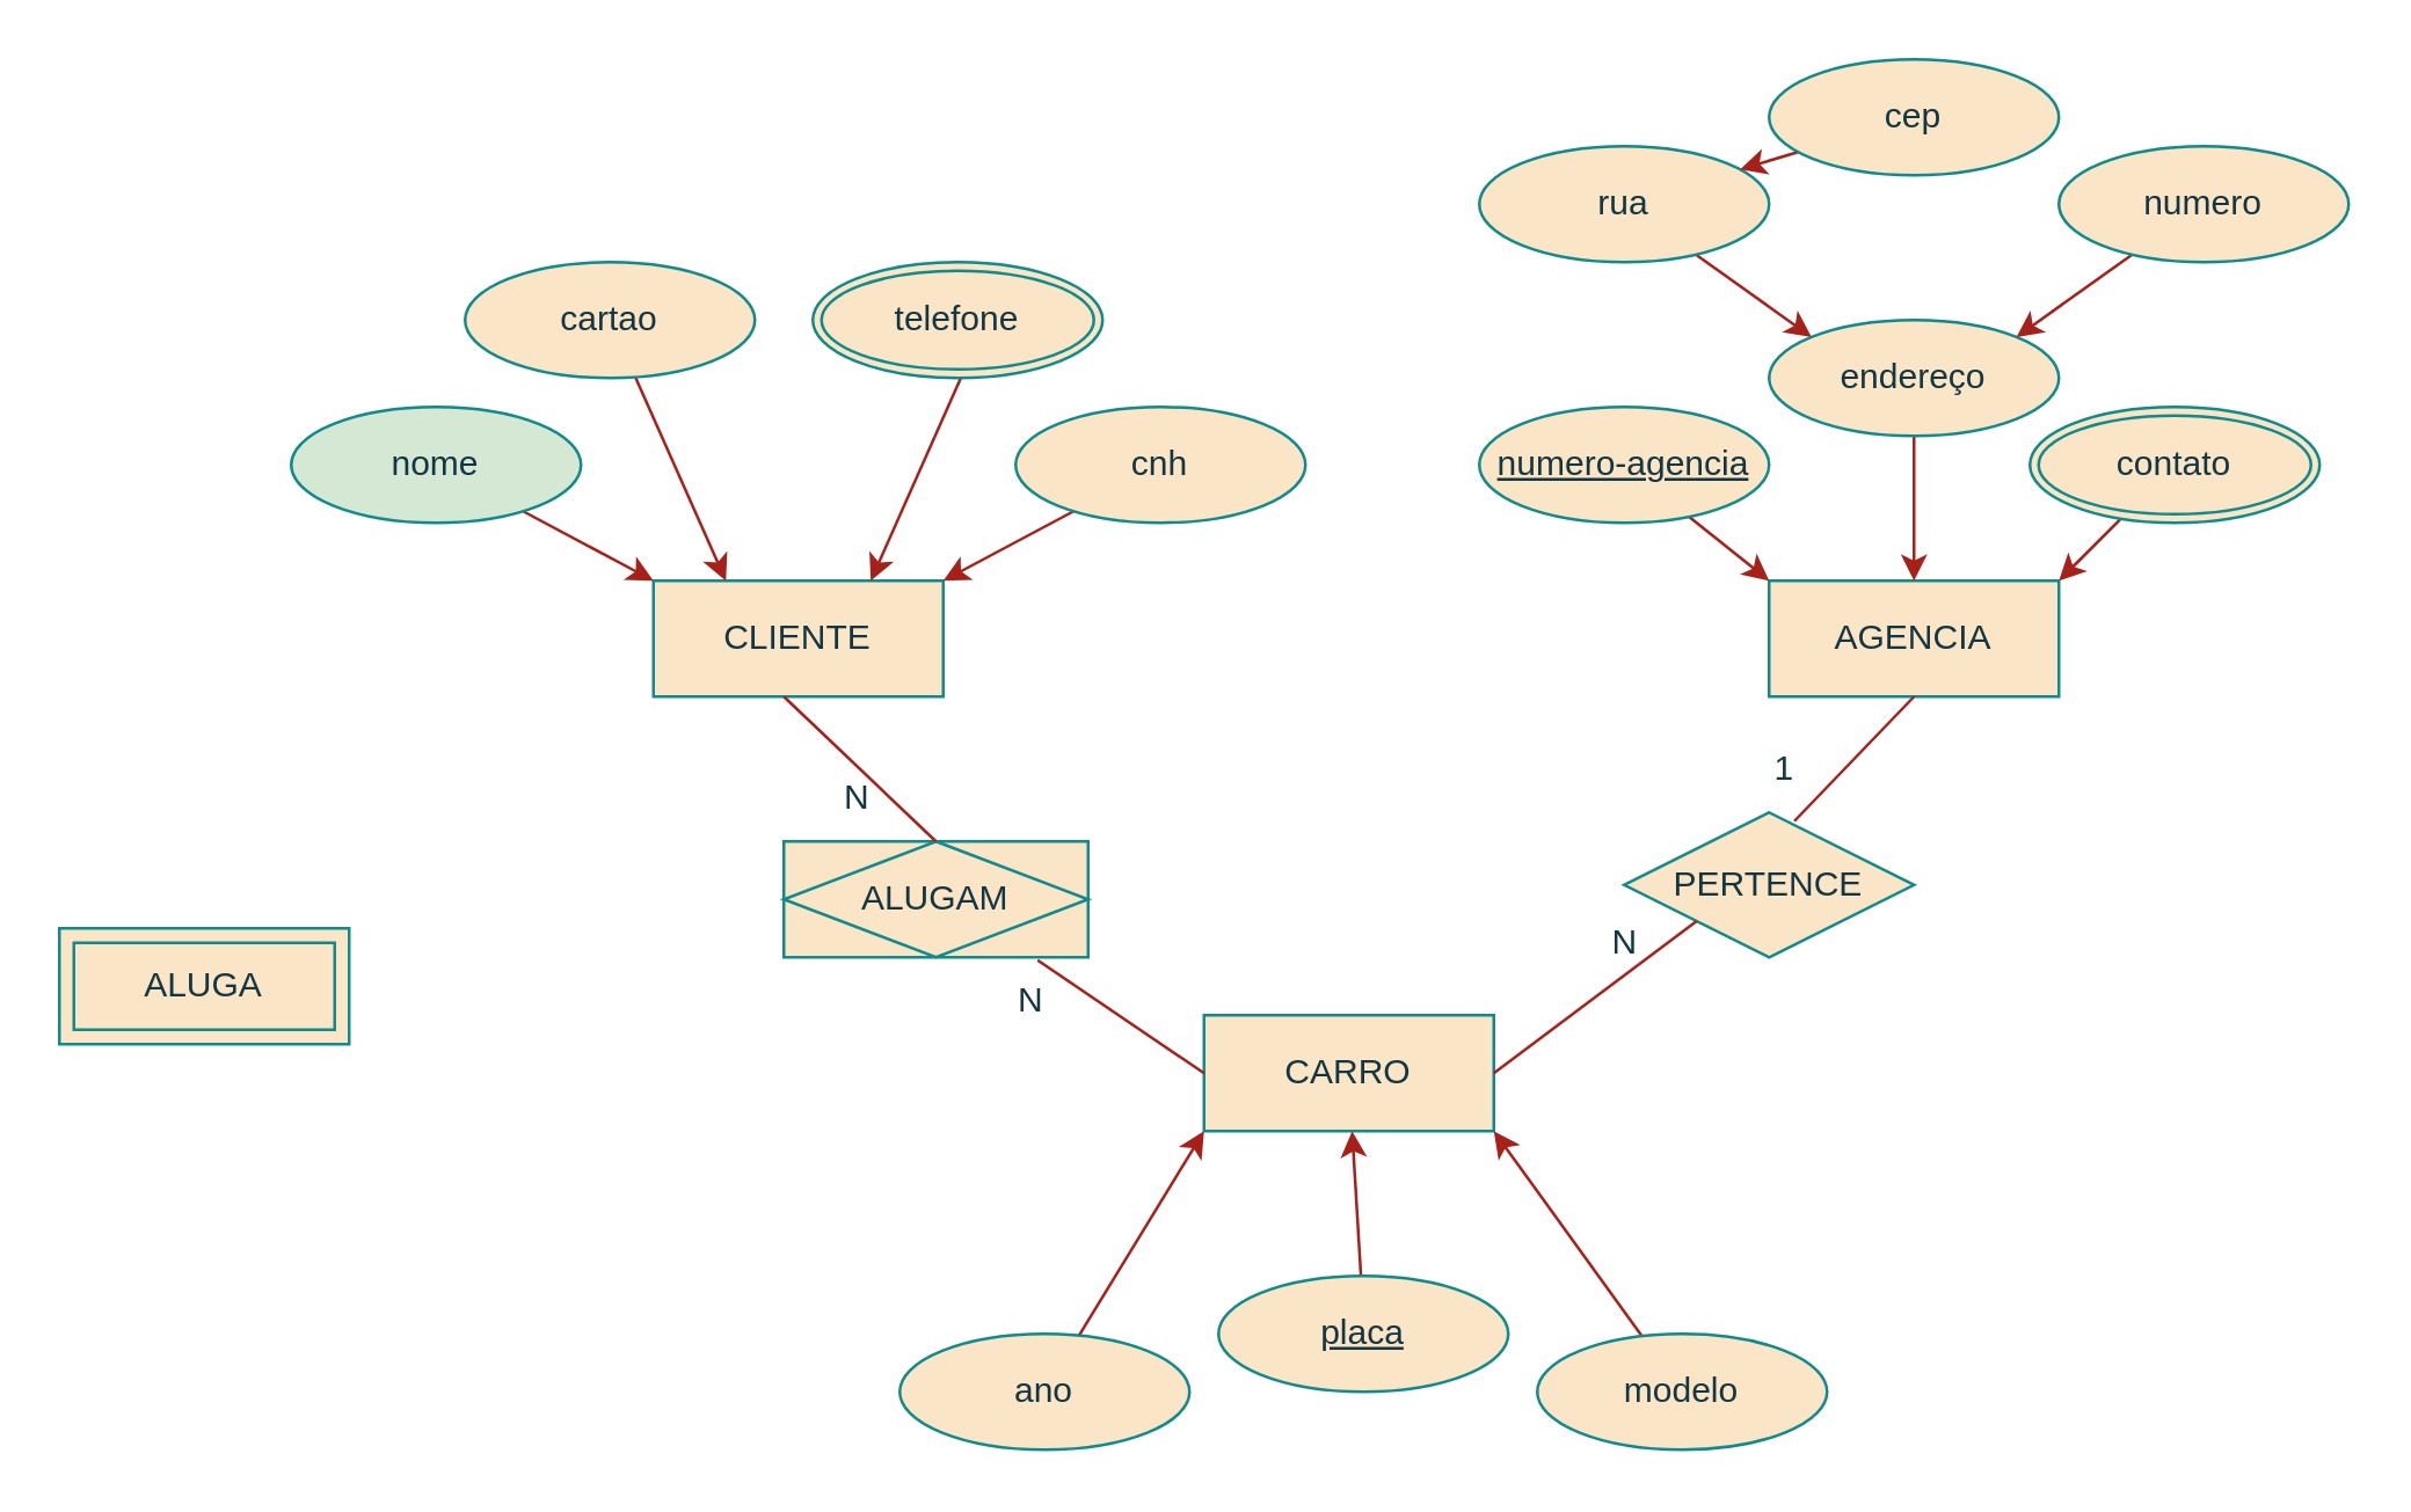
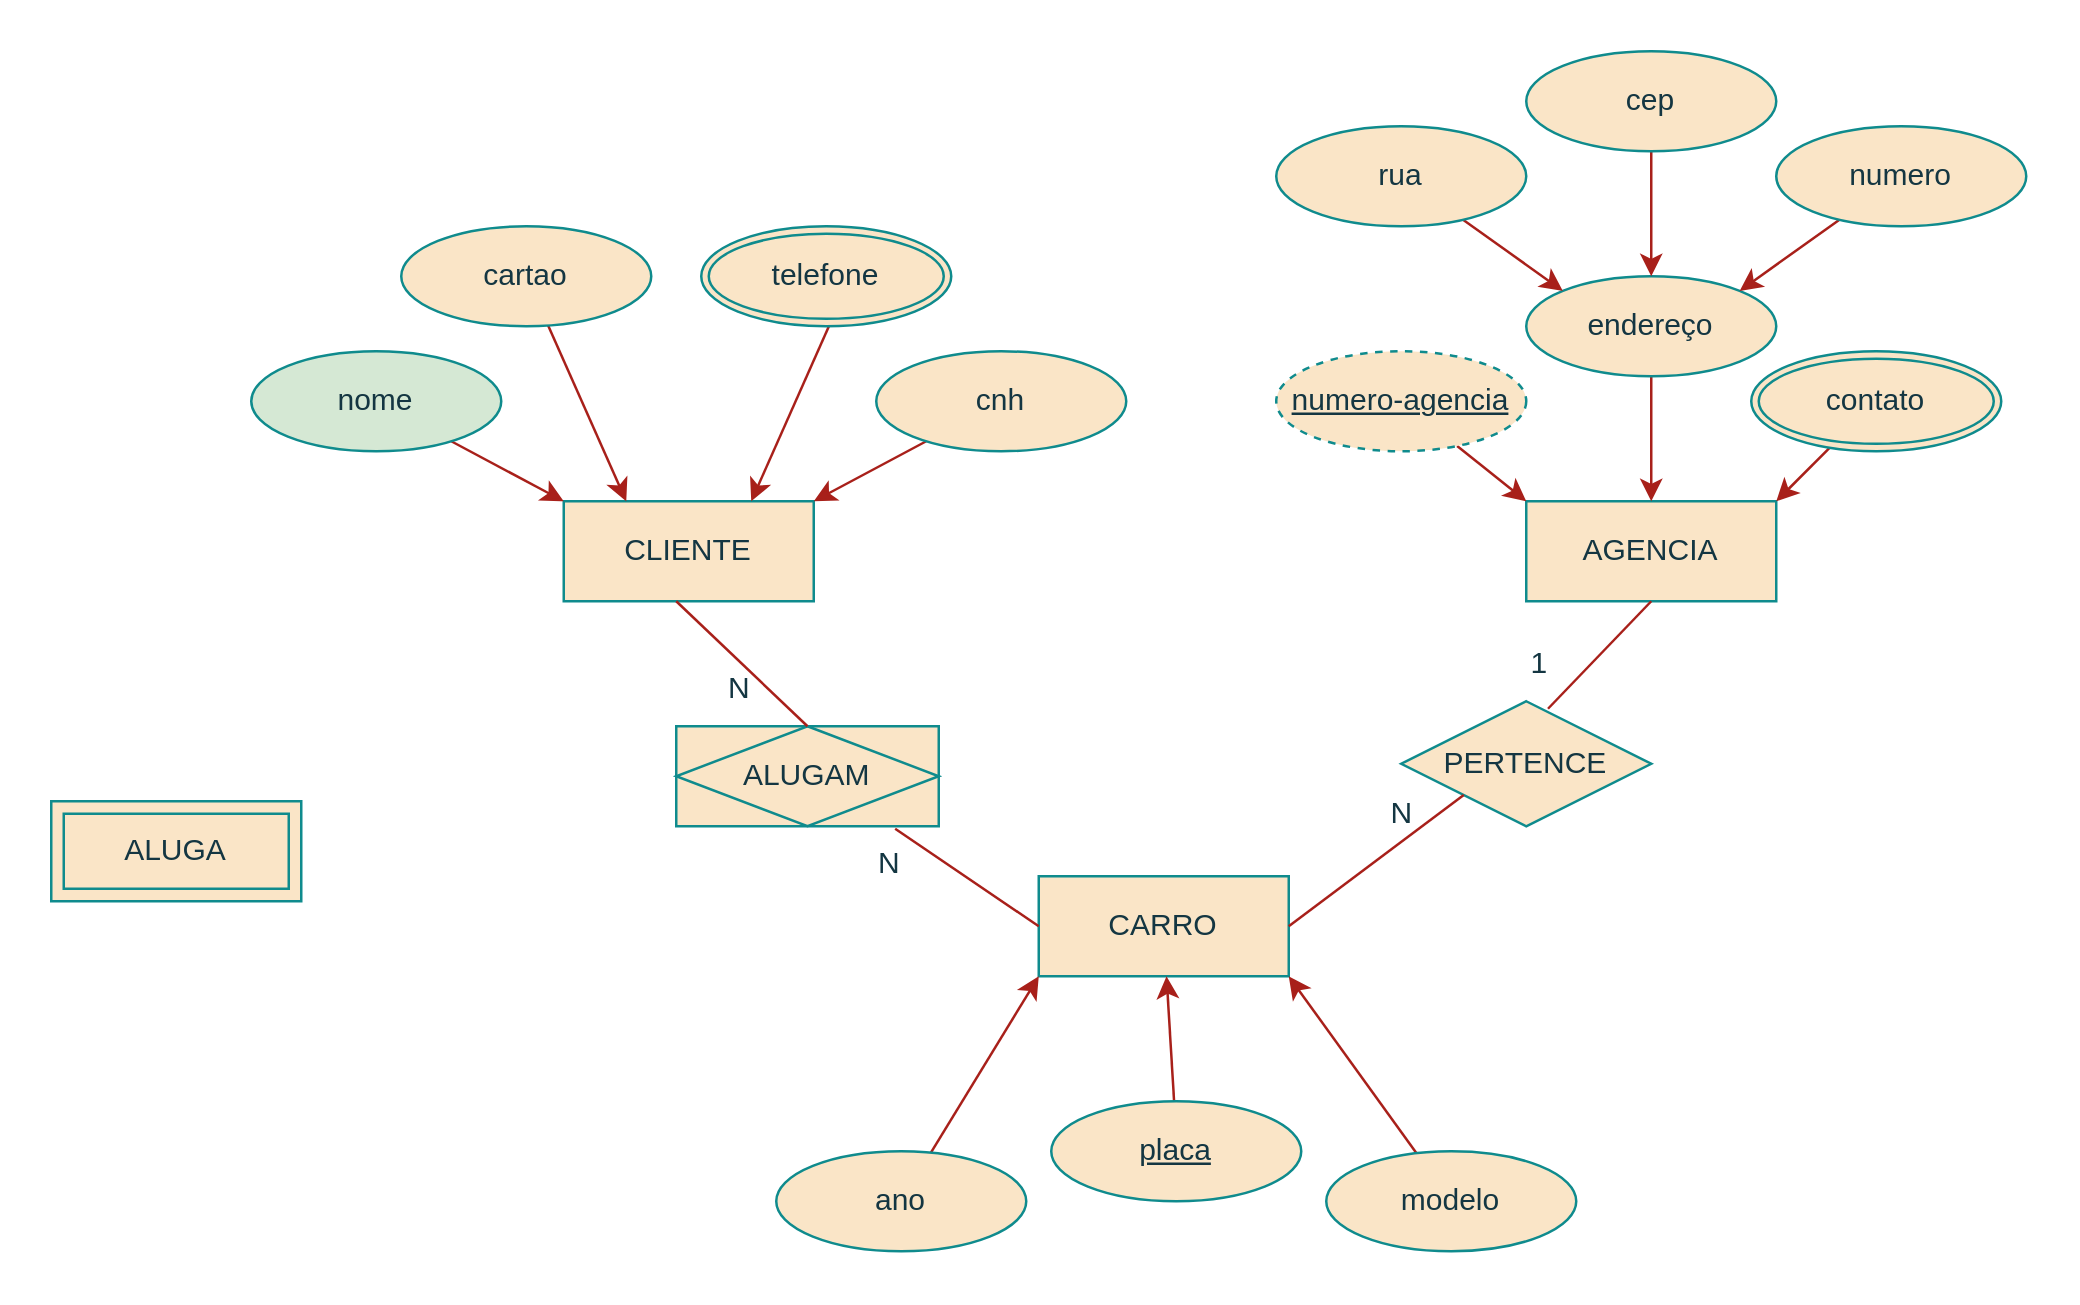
- <mxCell id="30" style="edgeStyle=none;rounded=0;orthogonalLoop=1;jettySize=auto;html=1;strokeColor=#A8201A;labelBackgroundColor=none;fontColor=default;" parent="1" source="31" target="29" edge="1"><mxGeometry relative="1" as="geometry" /></mxCell>
+ <mxCell id="30" style="edgeStyle=none;rounded=0;orthogonalLoop=1;jettySize=auto;html=1;entryX=0.5;entryY=0;entryDx=0;entryDy=0;strokeColor=#A8201A;labelBackgroundColor=none;fontColor=default;" parent="1" source="31" target="23" edge="1"><mxGeometry relative="1" as="geometry" /></mxCell>
- <mxCell id="21" value="numero-agencia" style="ellipse;whiteSpace=wrap;html=1;align=center;fontStyle=4;strokeColor=#0F8B8D;fontColor=#143642;fillColor=#FAE5C7;labelBackgroundColor=none;" parent="1" vertex="1"><mxGeometry x="510" y="140" width="100" height="40" as="geometry" /></mxCell>
+ <mxCell id="21" value="numero-agencia" style="ellipse;whiteSpace=wrap;html=1;align=center;fontStyle=4;strokeColor=#0F8B8D;fontColor=#143642;fillColor=#FAE5C7;labelBackgroundColor=none;dashed=1;" parent="1" vertex="1"><mxGeometry x="510" y="140" width="100" height="40" as="geometry" /></mxCell>
